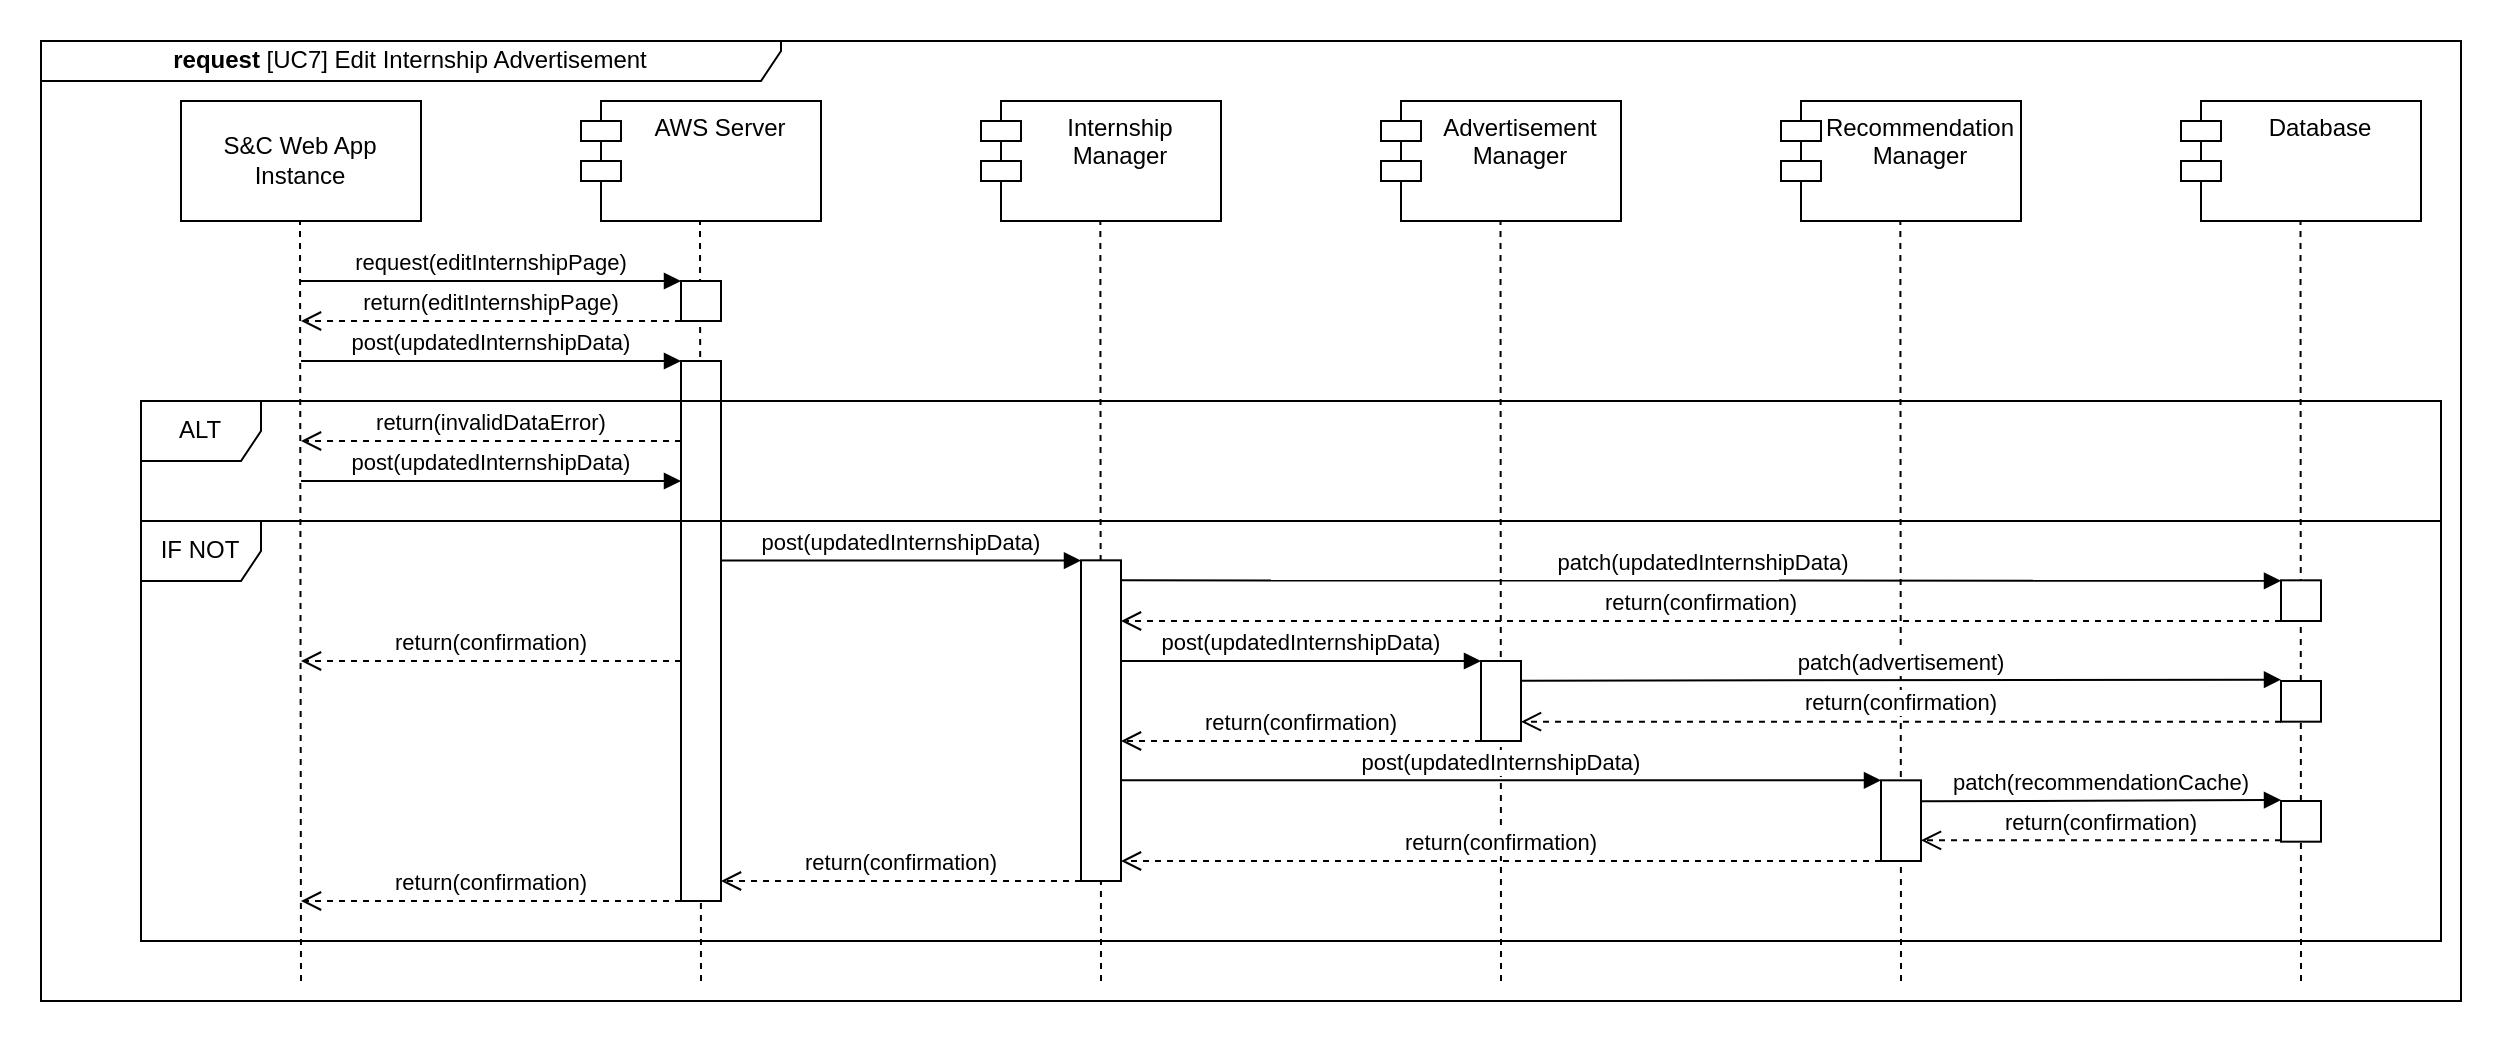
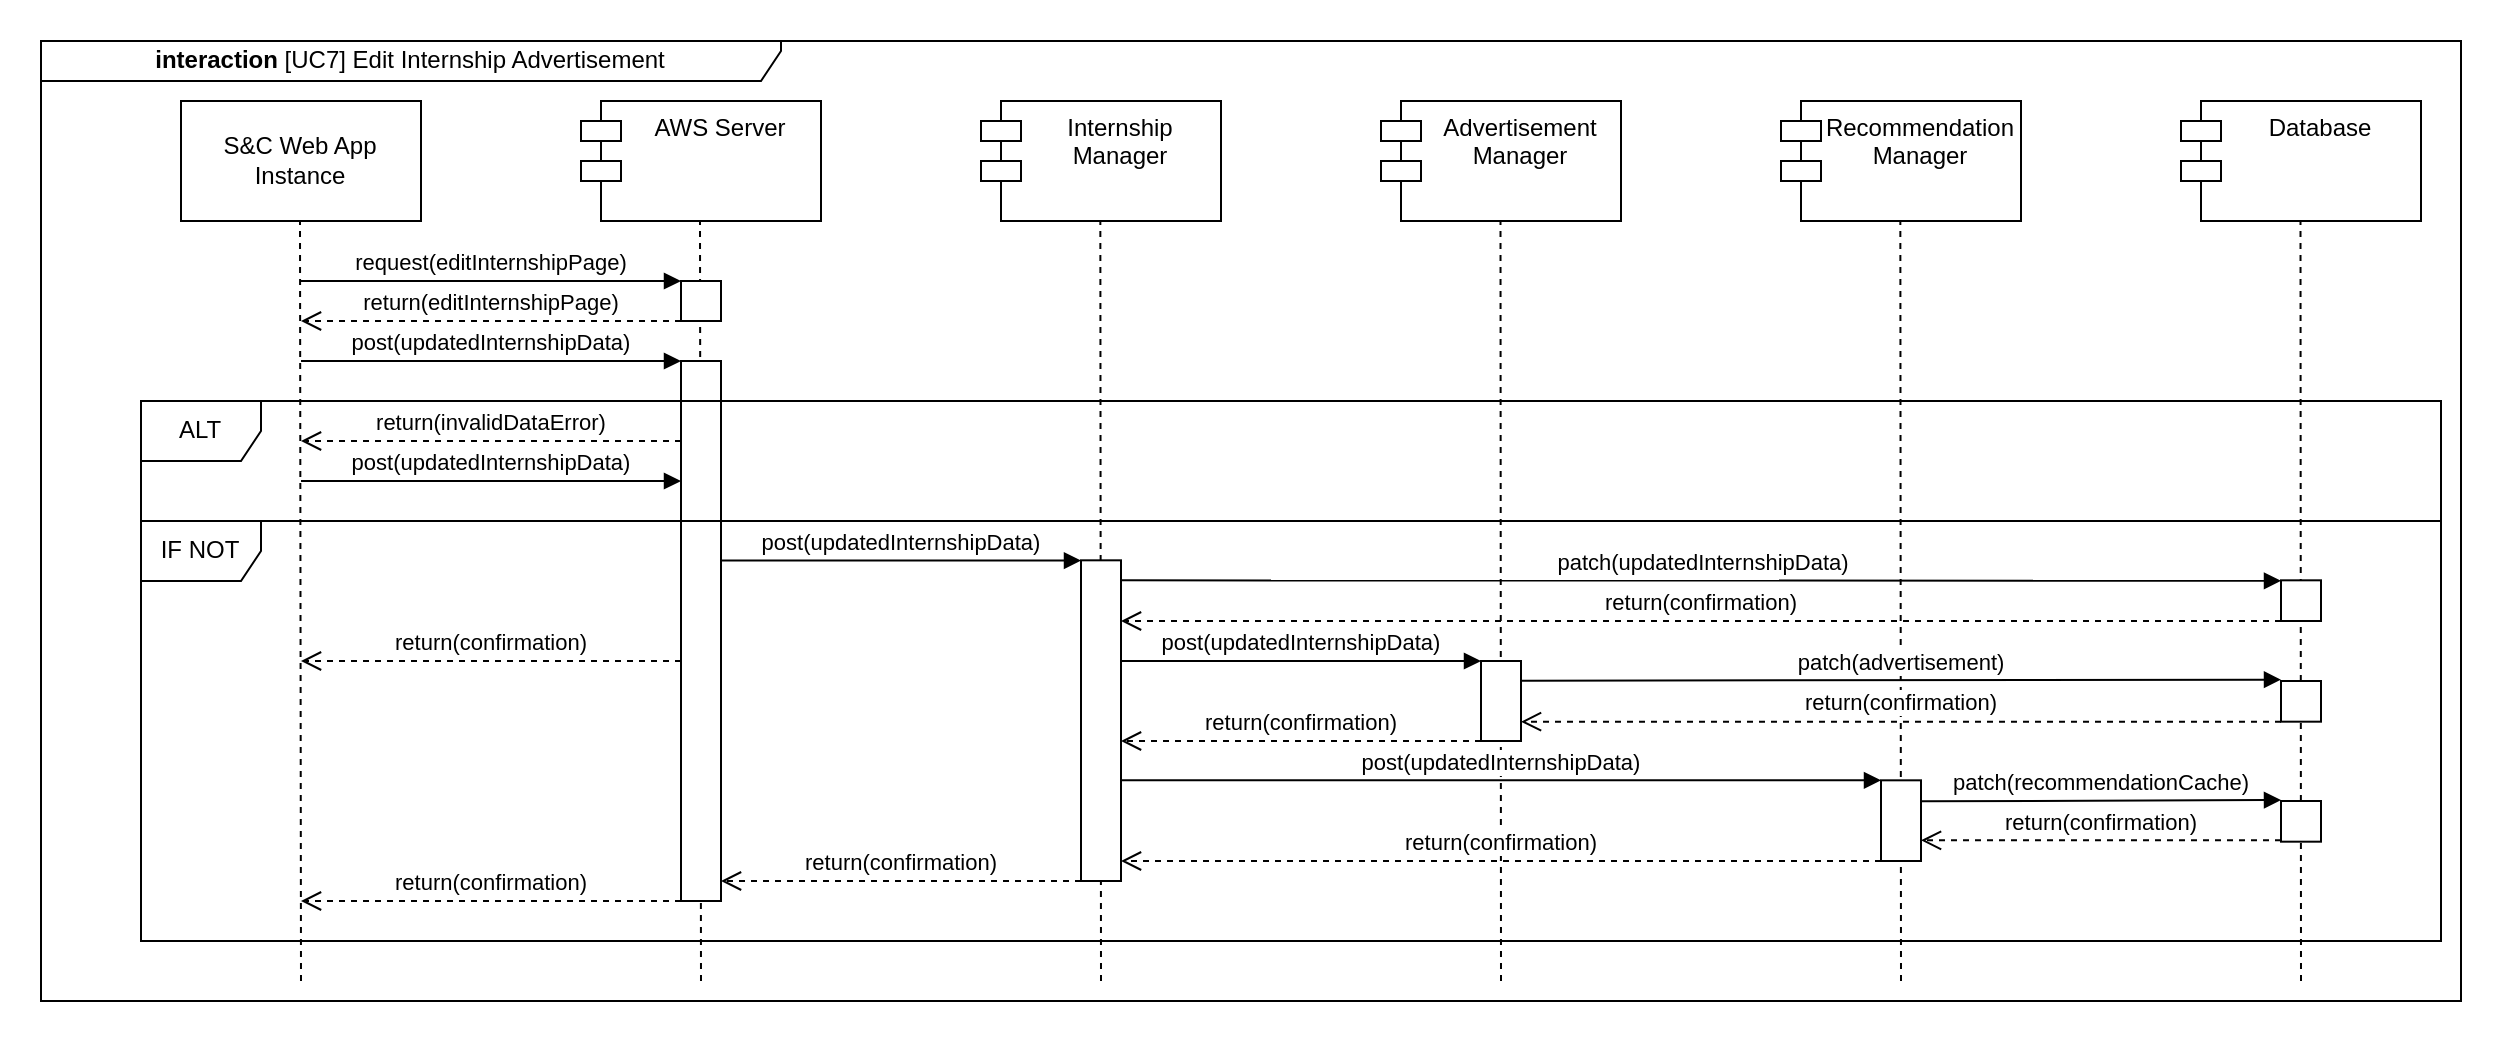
- <mxCell id="43" value="&lt;b&gt;request&amp;nbsp;&lt;/b&gt;[UC7] Edit Internship Advertisement" style="shape=umlFrame;whiteSpace=wrap;html=1;pointerEvents=0;width=370;height=20;" vertex="1" parent="1"><mxGeometry x="20" y="20" width="1210" height="480" as="geometry" /></mxCell>
+ <mxCell id="43" value="&lt;b&gt;interaction&amp;nbsp;&lt;/b&gt;[UC7] Edit Internship Advertisement" style="shape=umlFrame;whiteSpace=wrap;html=1;pointerEvents=0;width=370;height=20;" vertex="1" parent="1"><mxGeometry x="20" y="20" width="1210" height="480" as="geometry" /></mxCell>
